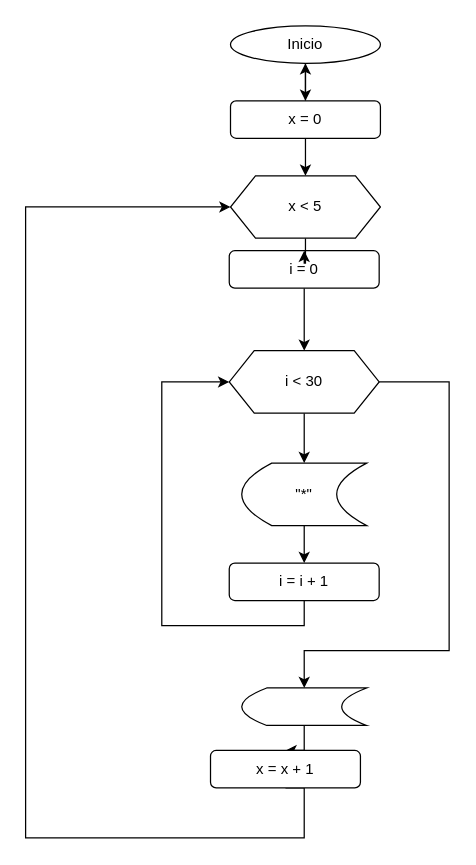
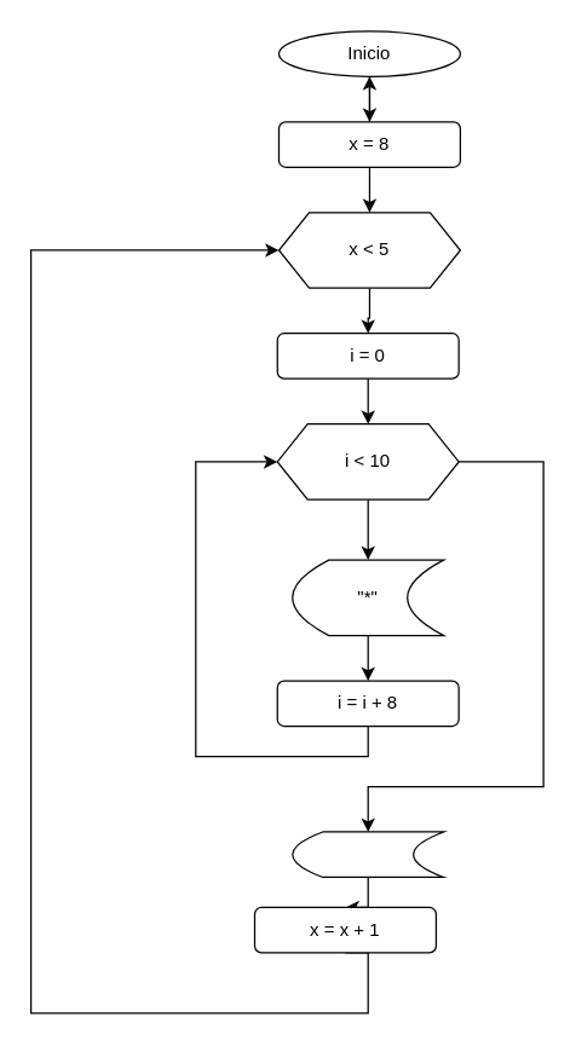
- <mxCell id="20" value="x = 0" style="rounded=1;whiteSpace=wrap;html=1;" vertex="1" parent="1"><mxGeometry x="184" y="80" width="120" height="30" as="geometry" /></mxCell>
+ <mxCell id="20" value="x = 8" style="rounded=1;whiteSpace=wrap;html=1;" vertex="1" parent="1"><mxGeometry x="184" y="80" width="120" height="30" as="geometry" /></mxCell>
- <mxCell id="11" value="i = 0" style="rounded=1;whiteSpace=wrap;html=1;" vertex="1" parent="1"><mxGeometry x="183" y="200" width="120" height="30" as="geometry" /></mxCell>
+ <mxCell id="11" value="i = 0" style="rounded=1;whiteSpace=wrap;html=1;" vertex="1" parent="1"><mxGeometry x="183" y="220" width="120" height="30" as="geometry" /></mxCell>
- <mxCell id="9" value="i &amp;lt; 30" style="shape=hexagon;perimeter=hexagonPerimeter2;whiteSpace=wrap;html=1;fixedSize=1;" vertex="1" parent="1"><mxGeometry x="183" y="280" width="120" height="50" as="geometry" /></mxCell>
+ <mxCell id="9" value="i &amp;lt; 10" style="shape=hexagon;perimeter=hexagonPerimeter2;whiteSpace=wrap;html=1;fixedSize=1;" vertex="1" parent="1"><mxGeometry x="183" y="280" width="120" height="50" as="geometry" /></mxCell>
- <mxCell id="12" value="i = i + 1" style="rounded=1;whiteSpace=wrap;html=1;" vertex="1" parent="1"><mxGeometry x="183" y="450" width="120" height="30" as="geometry" /></mxCell>
+ <mxCell id="12" value="i = i + 8" style="rounded=1;whiteSpace=wrap;html=1;" vertex="1" parent="1"><mxGeometry x="183" y="450" width="120" height="30" as="geometry" /></mxCell>
